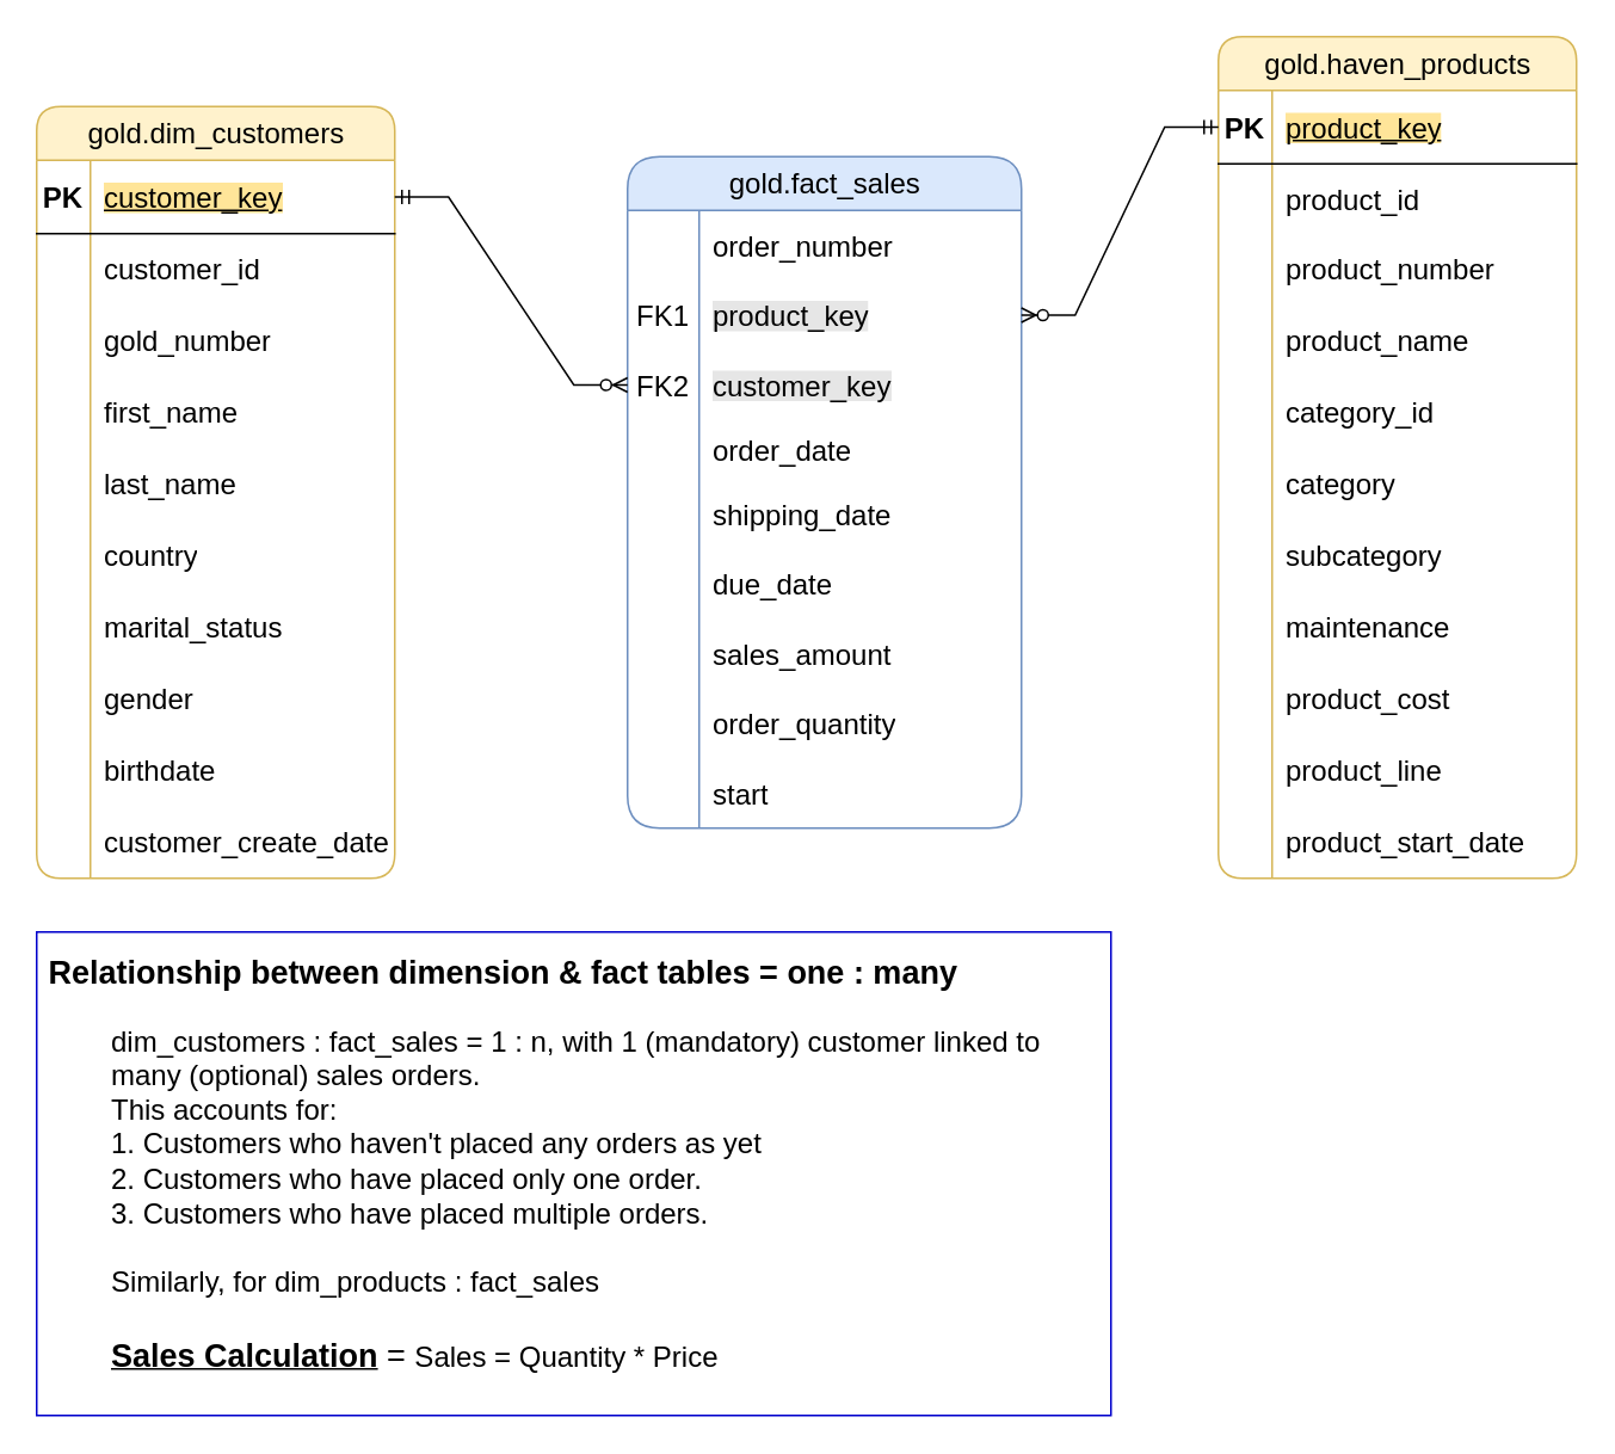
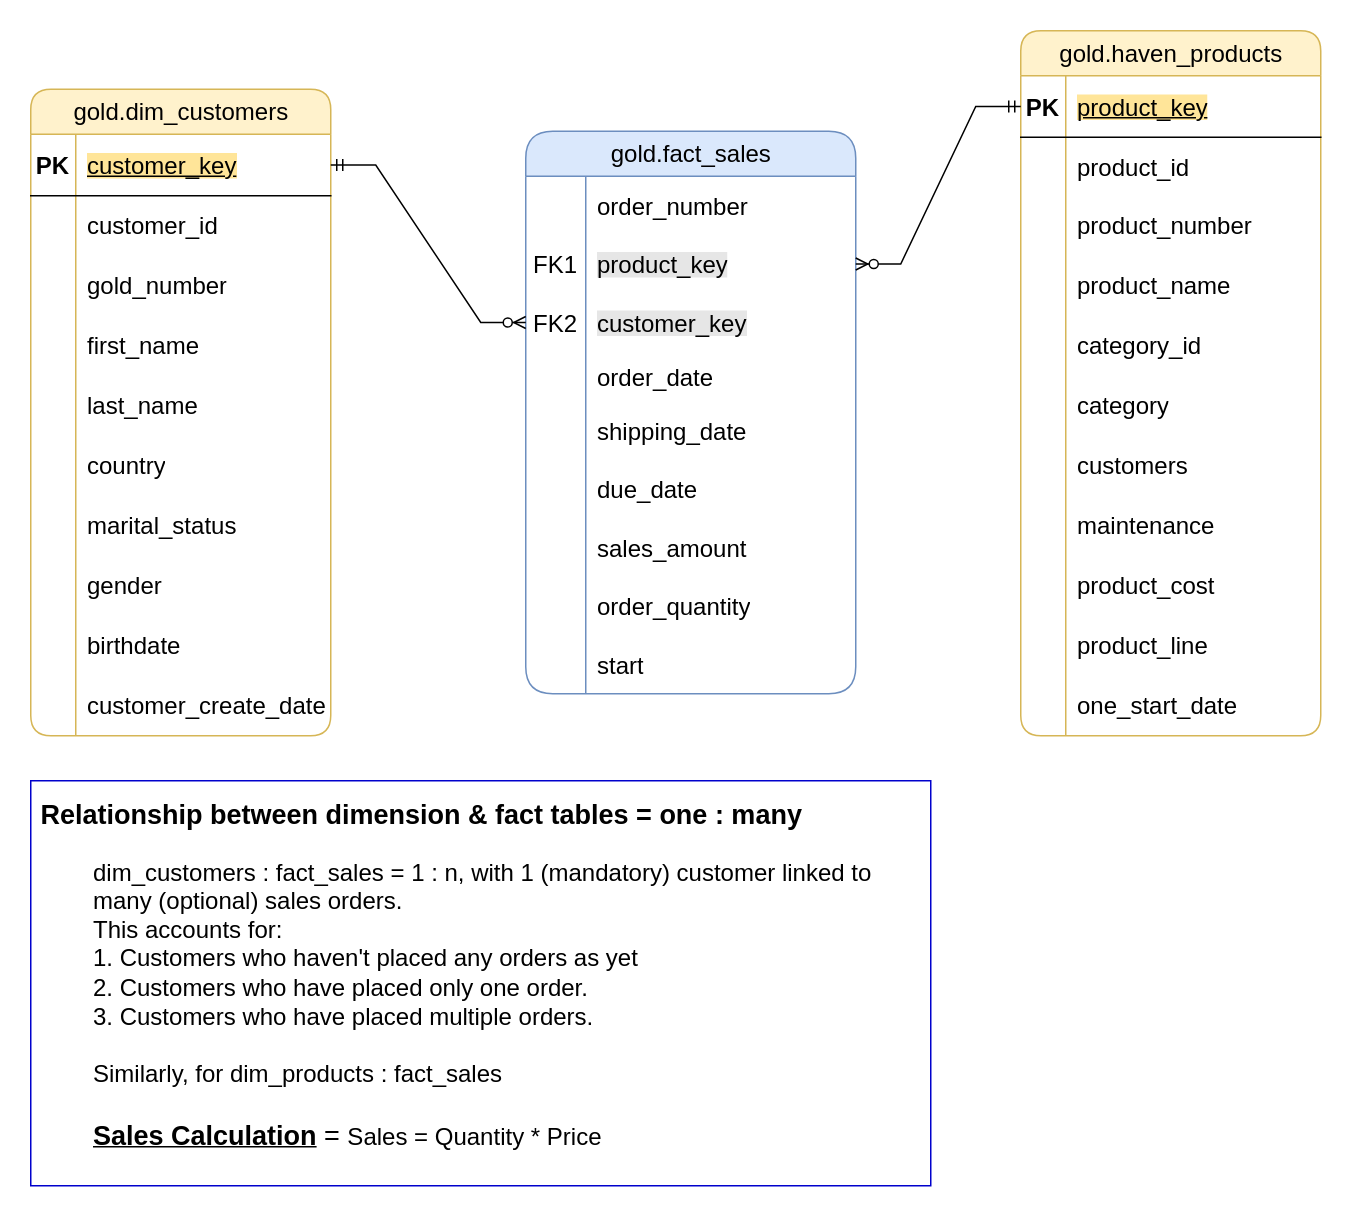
- <mxCell id="54" value="&lt;font&gt;subcategory&lt;/font&gt;" style="shape=partialRectangle;connectable=0;fillColor=none;top=0;left=0;bottom=0;right=0;align=left;spacingLeft=6;overflow=hidden;whiteSpace=wrap;html=1;fontSize=16;" vertex="1" parent="52"><mxGeometry x="30" width="170" height="40" as="geometry"><mxRectangle width="170" height="40" as="alternateBounds" /></mxGeometry></mxCell>
+ <mxCell id="54" value="&lt;font&gt;customers&lt;/font&gt;" style="shape=partialRectangle;connectable=0;fillColor=none;top=0;left=0;bottom=0;right=0;align=left;spacingLeft=6;overflow=hidden;whiteSpace=wrap;html=1;fontSize=16;" vertex="1" parent="52"><mxGeometry x="30" width="170" height="40" as="geometry"><mxRectangle width="170" height="40" as="alternateBounds" /></mxGeometry></mxCell>
- <mxCell id="66" value="&lt;font&gt;product_start_date&lt;/font&gt;" style="shape=partialRectangle;connectable=0;fillColor=none;top=0;left=0;bottom=0;right=0;align=left;spacingLeft=6;overflow=hidden;whiteSpace=wrap;html=1;fontSize=16;" vertex="1" parent="64"><mxGeometry x="30" width="170" height="40" as="geometry"><mxRectangle width="170" height="40" as="alternateBounds" /></mxGeometry></mxCell>
+ <mxCell id="66" value="&lt;font&gt;one_start_date&lt;/font&gt;" style="shape=partialRectangle;connectable=0;fillColor=none;top=0;left=0;bottom=0;right=0;align=left;spacingLeft=6;overflow=hidden;whiteSpace=wrap;html=1;fontSize=16;" vertex="1" parent="64"><mxGeometry x="30" width="170" height="40" as="geometry"><mxRectangle width="170" height="40" as="alternateBounds" /></mxGeometry></mxCell>
